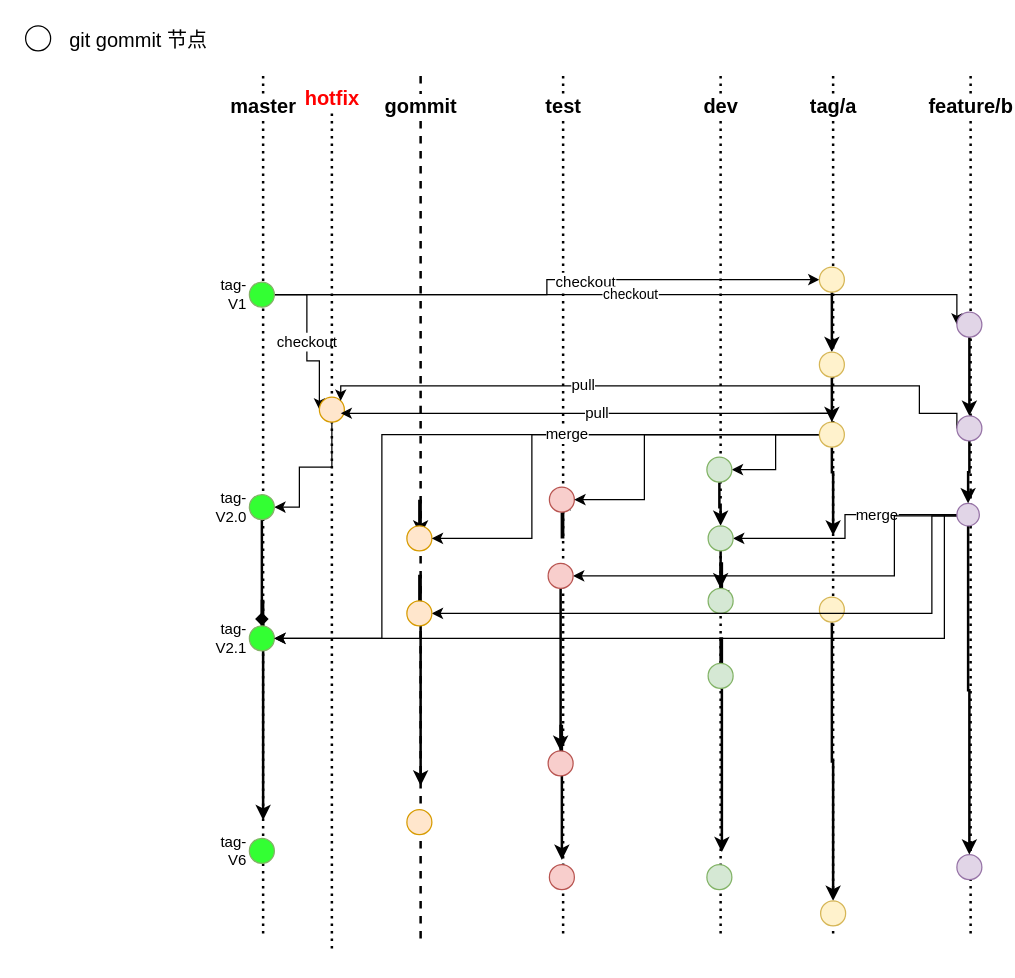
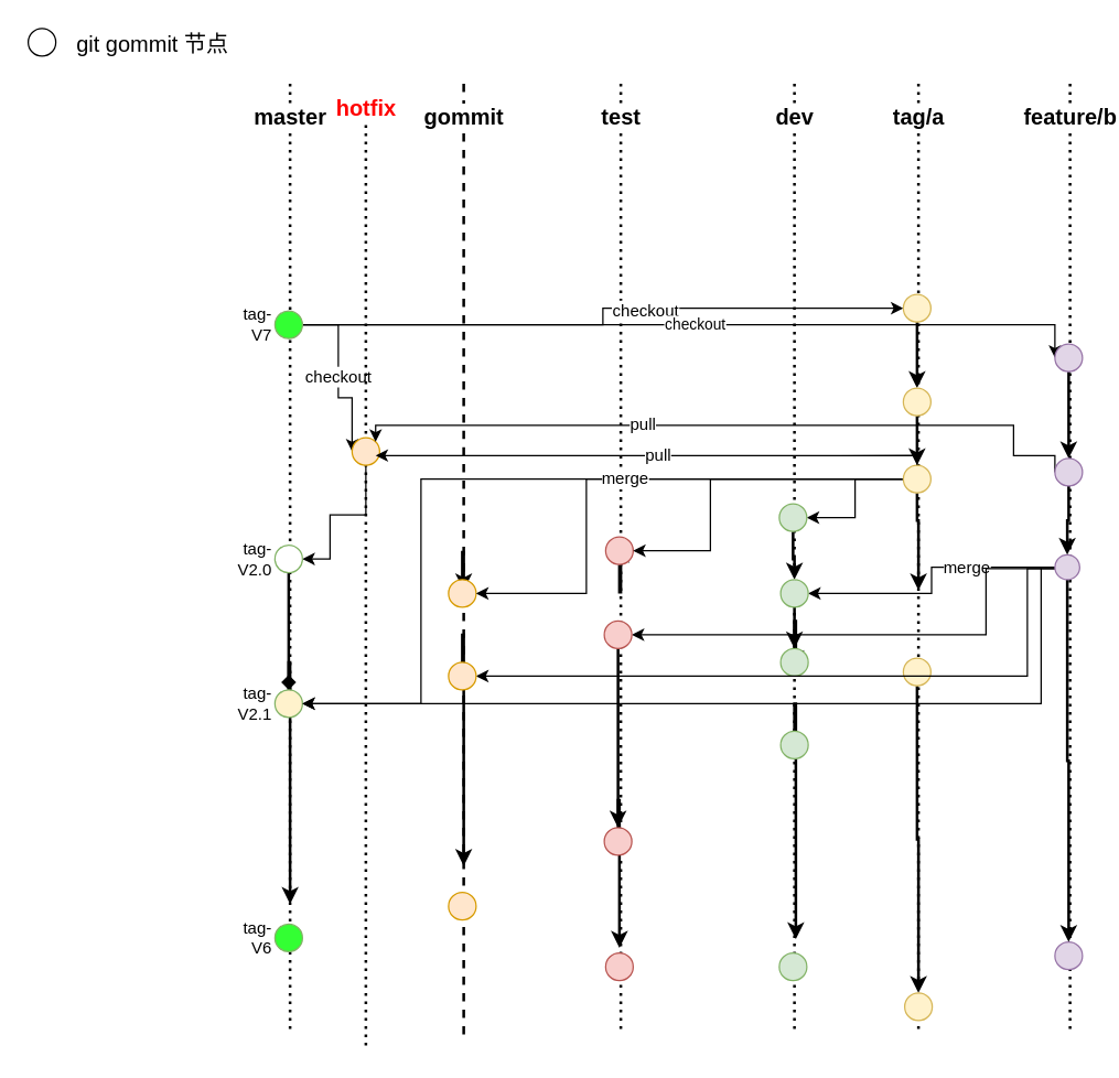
- <mxCell id="18" value="tag-V1" style="ellipse;whiteSpace=wrap;html=1;aspect=fixed;strokeColor=#82b366;fillColor=#33FF33;labelPosition=left;verticalLabelPosition=middle;align=right;verticalAlign=middle;" parent="1" vertex="1"><mxGeometry x="199" y="225" width="20" height="20" as="geometry" /></mxCell>
+ <mxCell id="18" value="tag-V7" style="ellipse;whiteSpace=wrap;html=1;aspect=fixed;strokeColor=#82b366;fillColor=#33FF33;labelPosition=left;verticalLabelPosition=middle;align=right;verticalAlign=middle;" parent="1" vertex="1"><mxGeometry x="199" y="225" width="20" height="20" as="geometry" /></mxCell>
- <mxCell id="71" value="tag-V2.0" style="ellipse;whiteSpace=wrap;html=1;aspect=fixed;strokeColor=#82b366;fillColor=#33FF33;labelPosition=left;verticalLabelPosition=middle;align=right;verticalAlign=middle;" parent="1" vertex="1"><mxGeometry x="199" y="395" width="20" height="20" as="geometry" /></mxCell>
+ <mxCell id="71" value="tag-V2.0" style="ellipse;whiteSpace=wrap;html=1;aspect=fixed;strokeColor=#82b366;fillColor=#ffffff;labelPosition=left;verticalLabelPosition=middle;align=right;verticalAlign=middle;" parent="1" vertex="1"><mxGeometry x="199" y="395" width="20" height="20" as="geometry" /></mxCell>
- <mxCell id="20" value="tag-V2.1" style="ellipse;whiteSpace=wrap;html=1;aspect=fixed;strokeColor=#82b366;fillColor=#33FF33;labelPosition=left;verticalLabelPosition=middle;align=right;verticalAlign=middle;" parent="1" vertex="1"><mxGeometry x="199" y="500" width="20" height="20" as="geometry" /></mxCell>
+ <mxCell id="20" value="tag-V2.1" style="ellipse;whiteSpace=wrap;html=1;aspect=fixed;strokeColor=#82b366;fillColor=#fff2cc;labelPosition=left;verticalLabelPosition=middle;align=right;verticalAlign=middle;" parent="1" vertex="1"><mxGeometry x="199" y="500" width="20" height="20" as="geometry" /></mxCell>
